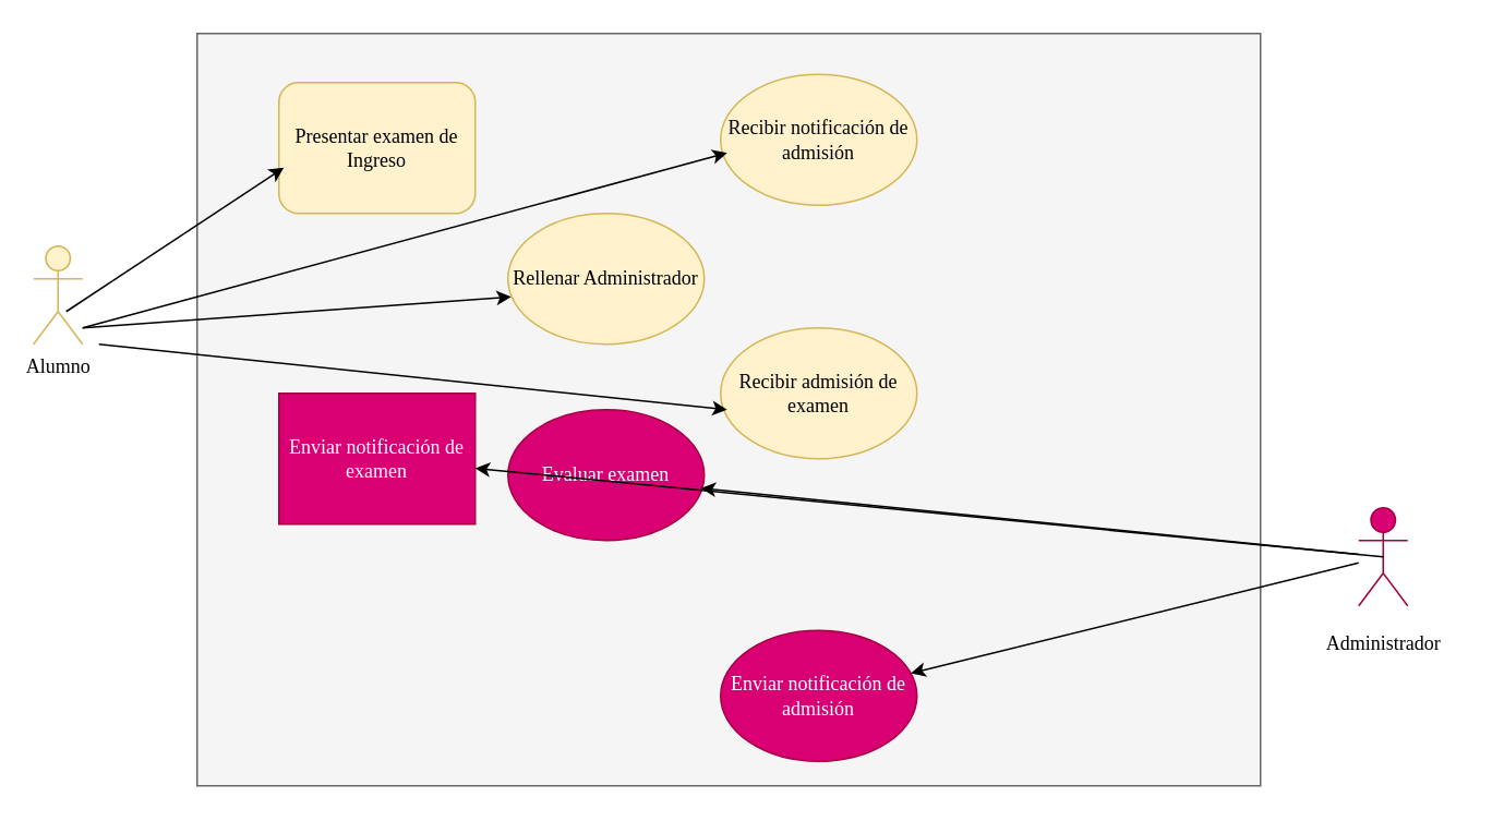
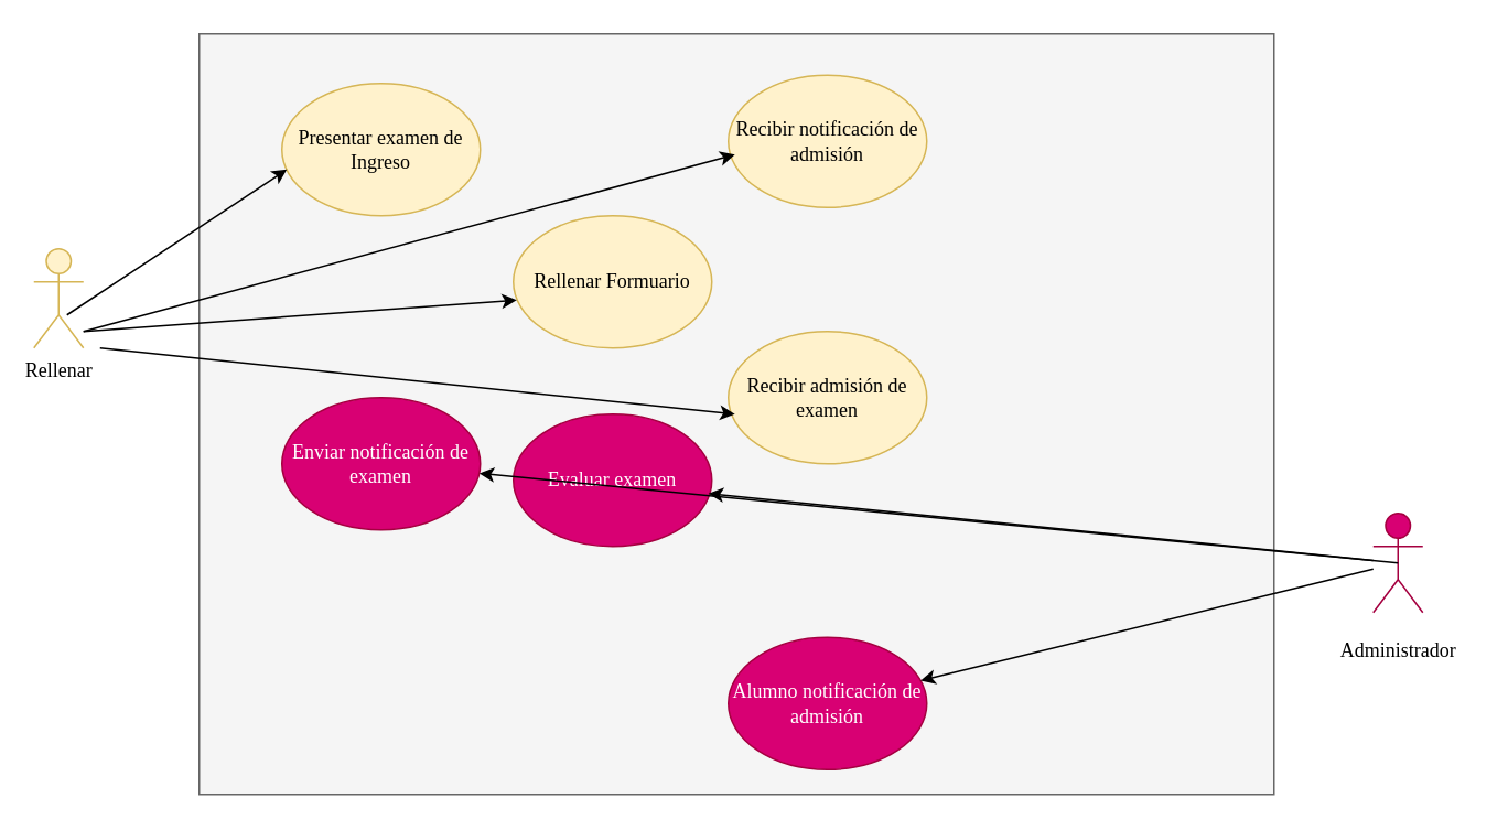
- <mxCell id="4" value="Presentar examen de Ingreso" style="whiteSpace=wrap;html=1;fillColor=#fff2cc;strokeColor=#d6b656;fontFamily=Times New Roman;rounded=1;" vertex="1" parent="1"><mxGeometry x="170" y="50" width="120" height="80" as="geometry" /></mxCell>
+ <mxCell id="4" value="Presentar examen de Ingreso" style="ellipse;whiteSpace=wrap;html=1;fillColor=#fff2cc;strokeColor=#d6b656;fontFamily=Times New Roman;" vertex="1" parent="1"><mxGeometry x="170" y="50" width="120" height="80" as="geometry" /></mxCell>
- <mxCell id="5" value="Rellenar Administrador" style="ellipse;whiteSpace=wrap;html=1;fillColor=#fff2cc;strokeColor=#d6b656;fontFamily=Times New Roman;" vertex="1" parent="1"><mxGeometry x="310" y="130" width="120" height="80" as="geometry" /></mxCell>
+ <mxCell id="5" value="Rellenar Formuario" style="ellipse;whiteSpace=wrap;html=1;fillColor=#fff2cc;strokeColor=#d6b656;fontFamily=Times New Roman;" vertex="1" parent="1"><mxGeometry x="310" y="130" width="120" height="80" as="geometry" /></mxCell>
- <mxCell id="2" value="&lt;font face=&quot;Times New Roman&quot;&gt;Alumno&lt;/font&gt;" style="shape=umlActor;verticalLabelPosition=bottom;verticalAlign=top;html=1;outlineConnect=0;fillColor=#fff2cc;strokeColor=#d6b656;" vertex="1" parent="1"><mxGeometry x="20" y="150" width="30" height="60" as="geometry" /></mxCell>
+ <mxCell id="2" value="&lt;font face=&quot;Times New Roman&quot;&gt;Rellenar&lt;/font&gt;" style="shape=umlActor;verticalLabelPosition=bottom;verticalAlign=top;html=1;outlineConnect=0;fillColor=#fff2cc;strokeColor=#d6b656;" vertex="1" parent="1"><mxGeometry x="20" y="150" width="30" height="60" as="geometry" /></mxCell>
- <mxCell id="7" value="Enviar notificación de examen" style="whiteSpace=wrap;html=1;fillColor=#d80073;strokeColor=#A50040;fontColor=#ffffff;fontFamily=Times New Roman;rounded=0;" vertex="1" parent="1"><mxGeometry x="170" y="240" width="120" height="80" as="geometry" /></mxCell>
+ <mxCell id="7" value="Enviar notificación de examen" style="ellipse;whiteSpace=wrap;html=1;fillColor=#d80073;strokeColor=#A50040;fontColor=#ffffff;fontFamily=Times New Roman;" vertex="1" parent="1"><mxGeometry x="170" y="240" width="120" height="80" as="geometry" /></mxCell>
- <mxCell id="9" value="Enviar notificación de admisión" style="ellipse;whiteSpace=wrap;html=1;fillColor=#d80073;strokeColor=#A50040;fontColor=#ffffff;fontFamily=Times New Roman;" vertex="1" parent="1"><mxGeometry x="440" y="385" width="120" height="80" as="geometry" /></mxCell>
+ <mxCell id="9" value="Alumno notificación de admisión" style="ellipse;whiteSpace=wrap;html=1;fillColor=#d80073;strokeColor=#A50040;fontColor=#ffffff;fontFamily=Times New Roman;" vertex="1" parent="1"><mxGeometry x="440" y="385" width="120" height="80" as="geometry" /></mxCell>
